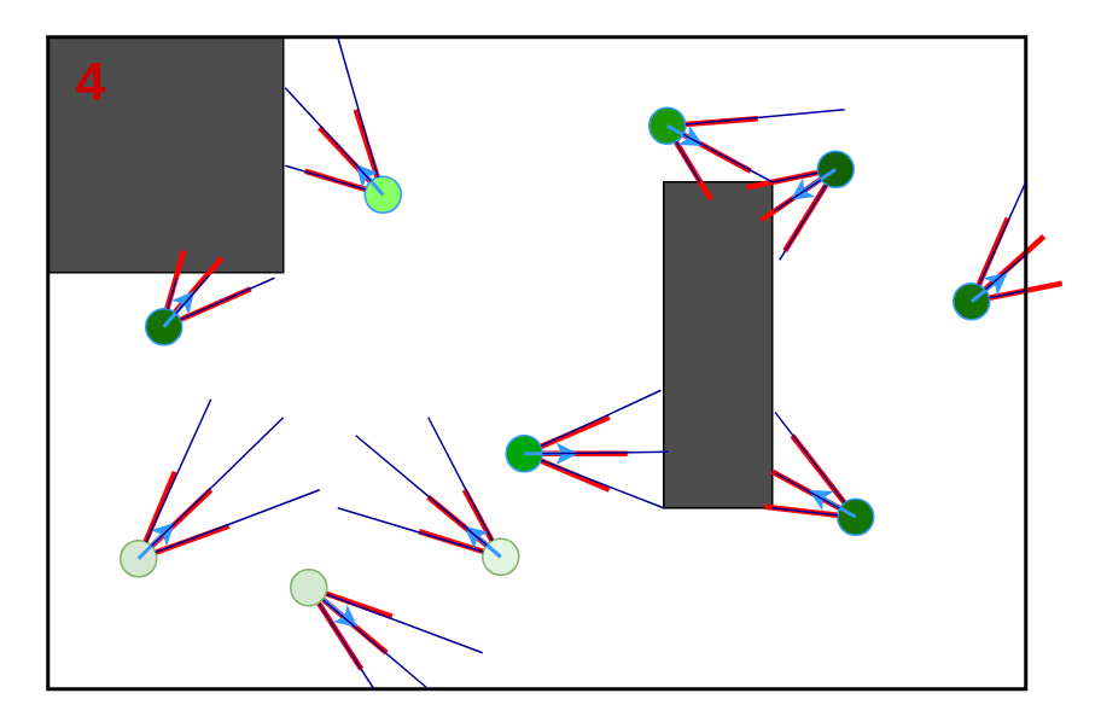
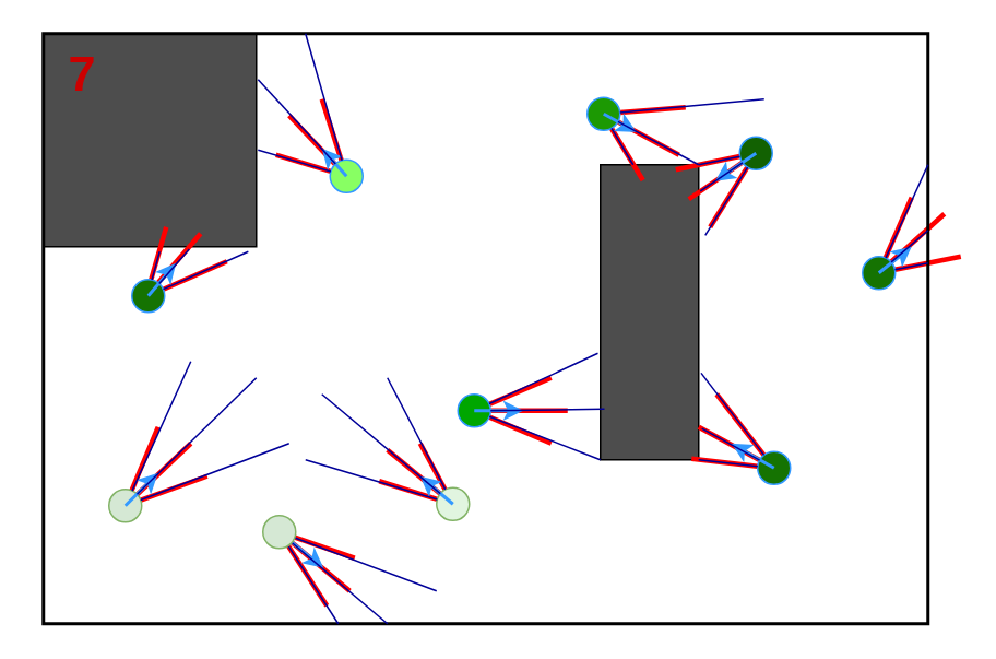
- <mxCell id="85" value="4" style="text;html=1;strokeColor=none;fillColor=none;align=center;verticalAlign=middle;whiteSpace=wrap;rounded=0;fontColor=#CC0000;fontSize=30;fontStyle=1" vertex="1" parent="1"><mxGeometry x="20" y="29" width="60" height="30" as="geometry" /></mxCell>
+ <mxCell id="85" value="7" style="text;html=1;strokeColor=none;fillColor=none;align=center;verticalAlign=middle;whiteSpace=wrap;rounded=0;fontColor=#CC0000;fontSize=30;fontStyle=1" vertex="1" parent="1"><mxGeometry x="20" y="29" width="60" height="30" as="geometry" /></mxCell>
